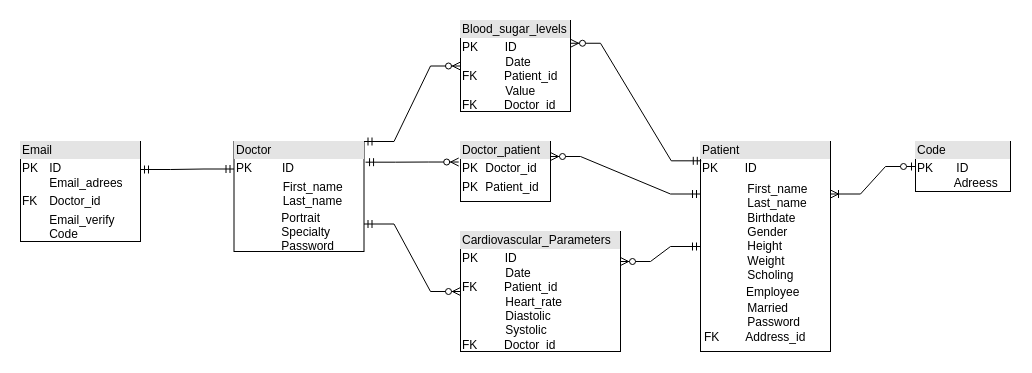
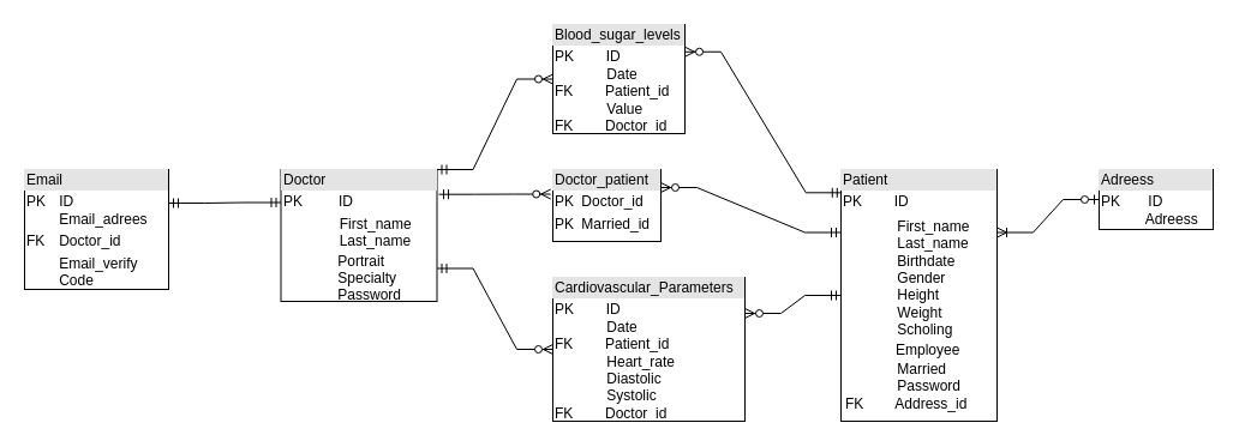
- <mxCell id="7" value="&lt;div style=&quot;box-sizing:border-box;width:100%;background:#e4e4e4;padding:2px;&quot;&gt;Doctor_patient&lt;/div&gt;&lt;table style=&quot;width:100%;font-size:1em;&quot; cellpadding=&quot;2&quot; cellspacing=&quot;0&quot;&gt;&lt;tbody&gt;&lt;tr&gt;&lt;td&gt;PK&lt;/td&gt;&lt;td&gt;Doctor_id&lt;/td&gt;&lt;/tr&gt;&lt;tr&gt;&lt;td&gt;PK&lt;/td&gt;&lt;td&gt;Patient_id&lt;/td&gt;&lt;/tr&gt;&lt;tr&gt;&lt;td&gt;&lt;/td&gt;&lt;td&gt;&lt;br&gt;&lt;/td&gt;&lt;/tr&gt;&lt;/tbody&gt;&lt;/table&gt;" style="verticalAlign=top;align=left;overflow=fill;html=1;" parent="1" vertex="1"><mxGeometry x="460" y="141" width="90" height="60" as="geometry" /></mxCell>
+ <mxCell id="7" value="&lt;div style=&quot;box-sizing:border-box;width:100%;background:#e4e4e4;padding:2px;&quot;&gt;Doctor_patient&lt;/div&gt;&lt;table style=&quot;width:100%;font-size:1em;&quot; cellpadding=&quot;2&quot; cellspacing=&quot;0&quot;&gt;&lt;tbody&gt;&lt;tr&gt;&lt;td&gt;PK&lt;/td&gt;&lt;td&gt;Doctor_id&lt;/td&gt;&lt;/tr&gt;&lt;tr&gt;&lt;td&gt;PK&lt;/td&gt;&lt;td&gt;Married_id&lt;/td&gt;&lt;/tr&gt;&lt;tr&gt;&lt;td&gt;&lt;/td&gt;&lt;td&gt;&lt;br&gt;&lt;/td&gt;&lt;/tr&gt;&lt;/tbody&gt;&lt;/table&gt;" style="verticalAlign=top;align=left;overflow=fill;html=1;" parent="1" vertex="1"><mxGeometry x="460" y="141" width="90" height="60" as="geometry" /></mxCell>
- <mxCell id="15" value="&lt;div style=&quot;box-sizing:border-box;width:100%;background:#e4e4e4;padding:2px;&quot;&gt;Code&lt;/div&gt;&lt;table style=&quot;width:100%;font-size:1em;&quot; cellpadding=&quot;2&quot; cellspacing=&quot;0&quot;&gt;&lt;tbody&gt;&lt;tr&gt;&lt;td&gt;PK&amp;nbsp; &amp;nbsp; &amp;nbsp; &amp;nbsp;ID&lt;br&gt;&amp;nbsp; &amp;nbsp; &amp;nbsp; &amp;nbsp; &amp;nbsp; &amp;nbsp;Adreess&lt;/td&gt;&lt;td&gt;&lt;/td&gt;&lt;/tr&gt;&lt;tr&gt;&lt;td&gt;&lt;span style=&quot;white-space: pre;&quot;&gt;&#09;&lt;/span&gt;&lt;span style=&quot;white-space: pre;&quot;&gt;&#09;&lt;/span&gt;&lt;span style=&quot;white-space: pre;&quot;&gt;&#09;&lt;/span&gt;&lt;span style=&quot;white-space: pre;&quot;&gt;&#09;&lt;/span&gt;&lt;span style=&quot;white-space: pre;&quot;&gt;&#09;&lt;/span&gt;&lt;span style=&quot;white-space: pre;&quot;&gt;&#09;&lt;/span&gt;&lt;/td&gt;&lt;td&gt;&lt;br&gt;&lt;/td&gt;&lt;/tr&gt;&lt;/tbody&gt;&lt;/table&gt;" style="verticalAlign=top;align=left;overflow=fill;html=1;" parent="1" vertex="1"><mxGeometry x="915" y="141" width="95" height="50" as="geometry" /></mxCell>
+ <mxCell id="15" value="&lt;div style=&quot;box-sizing:border-box;width:100%;background:#e4e4e4;padding:2px;&quot;&gt;Adreess&lt;/div&gt;&lt;table style=&quot;width:100%;font-size:1em;&quot; cellpadding=&quot;2&quot; cellspacing=&quot;0&quot;&gt;&lt;tbody&gt;&lt;tr&gt;&lt;td&gt;PK&amp;nbsp; &amp;nbsp; &amp;nbsp; &amp;nbsp;ID&lt;br&gt;&amp;nbsp; &amp;nbsp; &amp;nbsp; &amp;nbsp; &amp;nbsp; &amp;nbsp;Adreess&lt;/td&gt;&lt;td&gt;&lt;/td&gt;&lt;/tr&gt;&lt;tr&gt;&lt;td&gt;&lt;span style=&quot;white-space: pre;&quot;&gt;&#09;&lt;/span&gt;&lt;span style=&quot;white-space: pre;&quot;&gt;&#09;&lt;/span&gt;&lt;span style=&quot;white-space: pre;&quot;&gt;&#09;&lt;/span&gt;&lt;span style=&quot;white-space: pre;&quot;&gt;&#09;&lt;/span&gt;&lt;span style=&quot;white-space: pre;&quot;&gt;&#09;&lt;/span&gt;&lt;span style=&quot;white-space: pre;&quot;&gt;&#09;&lt;/span&gt;&lt;/td&gt;&lt;td&gt;&lt;br&gt;&lt;/td&gt;&lt;/tr&gt;&lt;/tbody&gt;&lt;/table&gt;" style="verticalAlign=top;align=left;overflow=fill;html=1;" parent="1" vertex="1"><mxGeometry x="915" y="141" width="95" height="50" as="geometry" /></mxCell>
